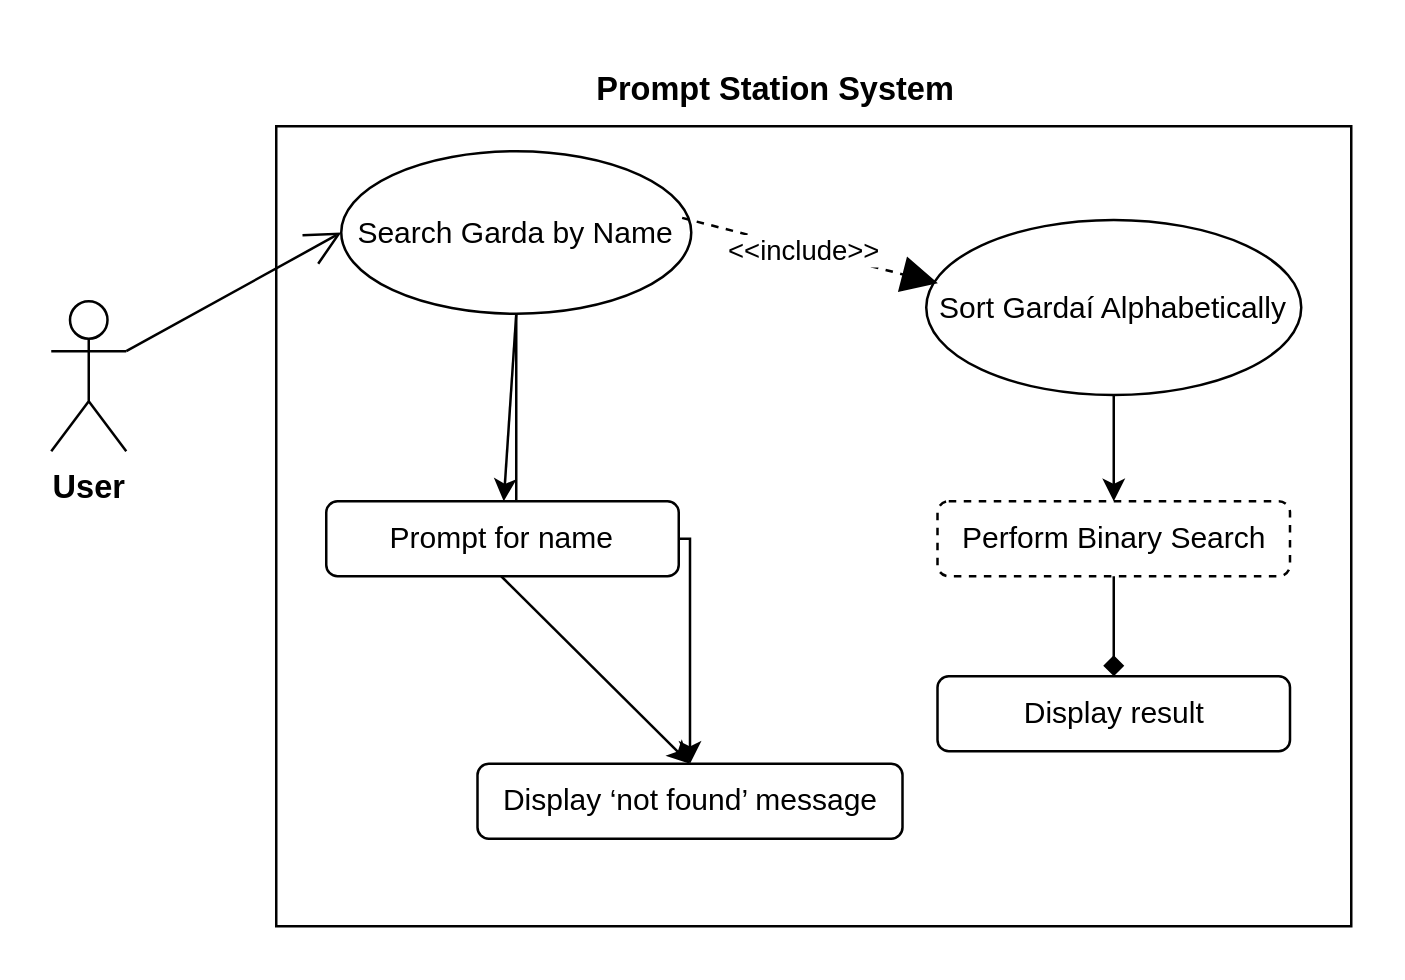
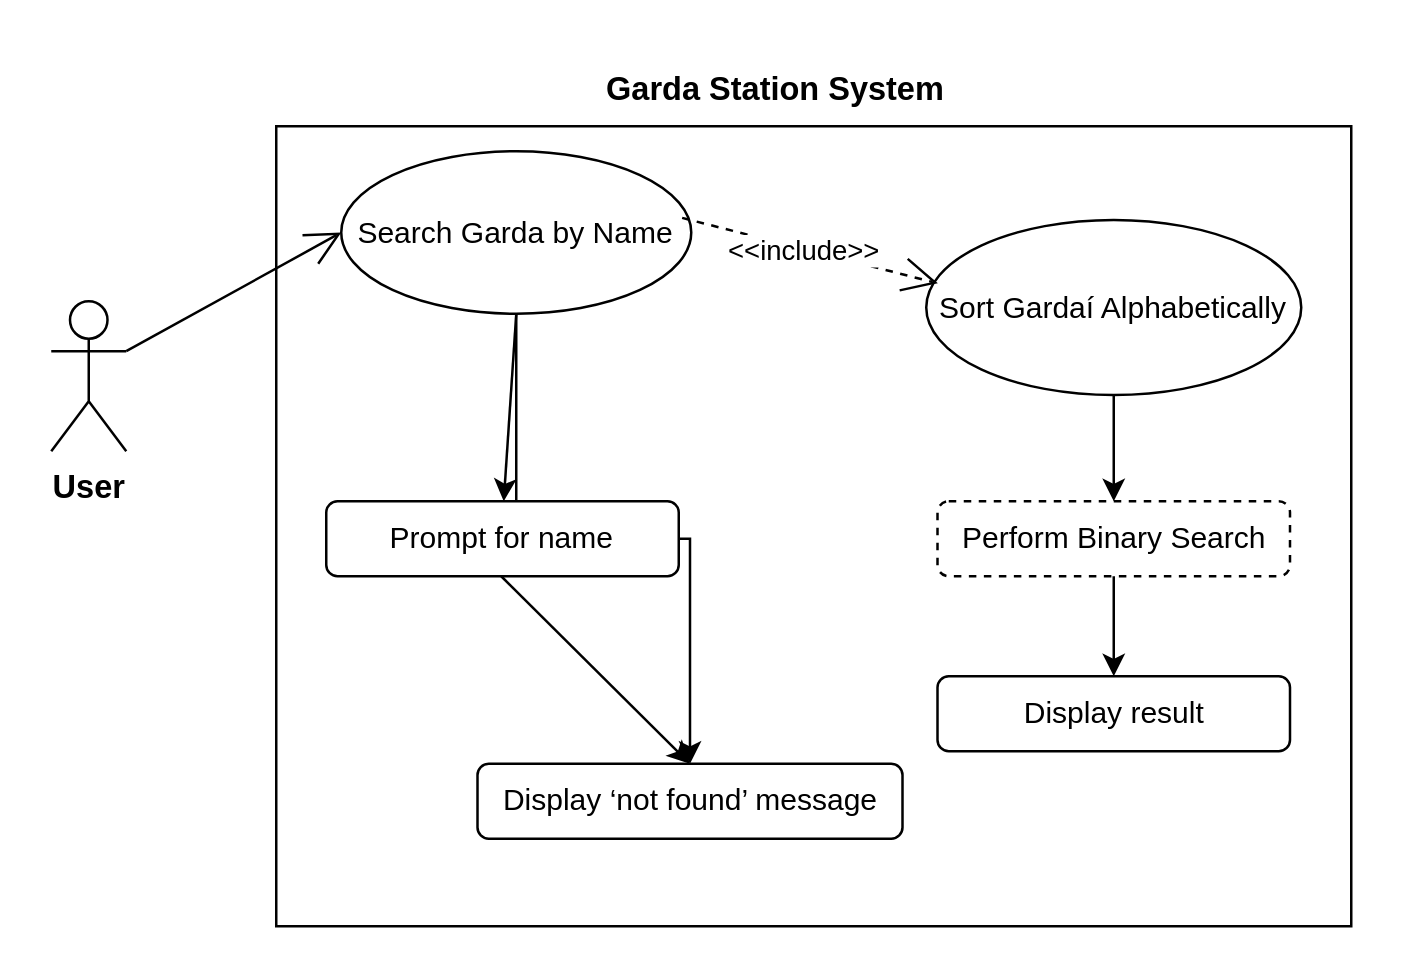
- <mxCell id="3" value="&lt;h4&gt;&lt;font style=&quot;font-size: 13px;&quot;&gt;Prompt Station System&lt;/font&gt;&lt;/h4&gt;" style="text;html=1;align=center;verticalAlign=middle;whiteSpace=wrap;rounded=0;" parent="1" vertex="1"><mxGeometry x="210" y="20" width="200" height="30" as="geometry" /></mxCell>
+ <mxCell id="3" value="&lt;h4&gt;&lt;font style=&quot;font-size: 13px;&quot;&gt;Garda Station System&lt;/font&gt;&lt;/h4&gt;" style="text;html=1;align=center;verticalAlign=middle;whiteSpace=wrap;rounded=0;" parent="1" vertex="1"><mxGeometry x="210" y="20" width="200" height="30" as="geometry" /></mxCell>
- <mxCell id="9" value="" style="endArrow=block;endFill=1;endSize=12;html=1;rounded=0;exitX=0.974;exitY=0.41;exitDx=0;exitDy=0;entryX=0.031;entryY=0.362;entryDx=0;entryDy=0;exitPerimeter=0;entryPerimeter=0;dashed=1;" parent="1" source="6" target="8" edge="1"><mxGeometry width="160" relative="1" as="geometry"><mxPoint x="230" y="260" as="sourcePoint" /><mxPoint x="390" y="260" as="targetPoint" /></mxGeometry></mxCell>
+ <mxCell id="9" value="" style="endArrow=open;endFill=1;endSize=12;html=1;rounded=0;exitX=0.974;exitY=0.41;exitDx=0;exitDy=0;entryX=0.031;entryY=0.362;entryDx=0;entryDy=0;exitPerimeter=0;entryPerimeter=0;dashed=1;" parent="1" source="6" target="8" edge="1"><mxGeometry width="160" relative="1" as="geometry"><mxPoint x="230" y="260" as="sourcePoint" /><mxPoint x="390" y="260" as="targetPoint" /></mxGeometry></mxCell>
- <mxCell id="15" value="" style="endArrow=diamond;html=1;rounded=0;exitX=0.5;exitY=1;exitDx=0;exitDy=0;entryX=0.5;entryY=0;entryDx=0;entryDy=0;" parent="1" source="13" target="11" edge="1"><mxGeometry width="50" height="50" relative="1" as="geometry"><mxPoint x="419" y="190" as="sourcePoint" /><mxPoint x="419" y="230" as="targetPoint" /></mxGeometry></mxCell>
+ <mxCell id="15" value="" style="endArrow=classic;html=1;rounded=0;exitX=0.5;exitY=1;exitDx=0;exitDy=0;entryX=0.5;entryY=0;entryDx=0;entryDy=0;" parent="1" source="13" target="11" edge="1"><mxGeometry width="50" height="50" relative="1" as="geometry"><mxPoint x="419" y="190" as="sourcePoint" /><mxPoint x="419" y="230" as="targetPoint" /></mxGeometry></mxCell>
